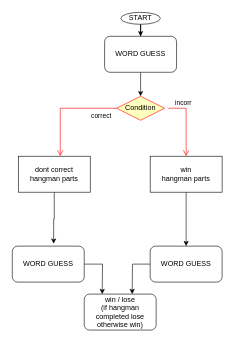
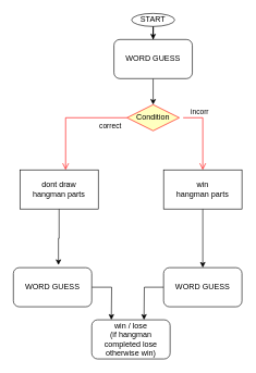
- <mxCell id="10" value="dont correct&lt;br&gt;hangman parts" style="rounded=0;whiteSpace=wrap;html=1;" vertex="1" parent="1"><mxGeometry x="30" y="260" width="120" height="60" as="geometry" /></mxCell>
+ <mxCell id="10" value="dont draw&lt;br&gt;hangman parts" style="rounded=0;whiteSpace=wrap;html=1;" vertex="1" parent="1"><mxGeometry x="30" y="260" width="120" height="60" as="geometry" /></mxCell>
